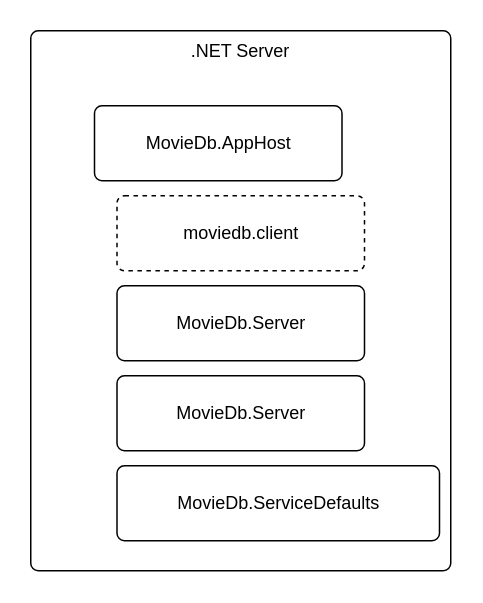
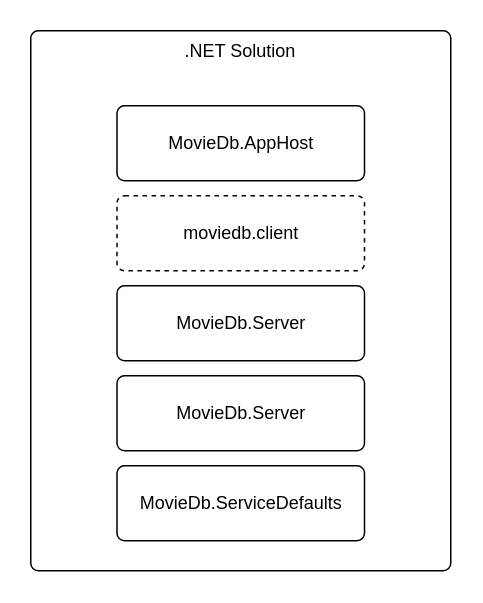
- <mxCell id="2" value=".NET Server" style="rounded=1;whiteSpace=wrap;html=1;arcSize=10;absoluteArcSize=1;verticalAlign=top;" vertex="1" parent="1"><mxGeometry x="20" y="20" width="280" height="360" as="geometry" /></mxCell>
+ <mxCell id="2" value=".NET Solution" style="rounded=1;whiteSpace=wrap;html=1;arcSize=10;absoluteArcSize=1;verticalAlign=top;" vertex="1" parent="1"><mxGeometry x="20" y="20" width="280" height="360" as="geometry" /></mxCell>
- <mxCell id="3" value="MovieDb.AppHost" style="rounded=1;whiteSpace=wrap;html=1;arcSize=10;absoluteArcSize=1;verticalAlign=middle;" vertex="1" parent="1"><mxGeometry x="62.5" y="70" width="165" height="50" as="geometry" /></mxCell>
+ <mxCell id="3" value="MovieDb.AppHost" style="rounded=1;whiteSpace=wrap;html=1;arcSize=10;absoluteArcSize=1;verticalAlign=middle;" vertex="1" parent="1"><mxGeometry x="77.5" y="70" width="165" height="50" as="geometry" /></mxCell>
- <mxCell id="7" value="MovieDb.ServiceDefaults" style="rounded=1;whiteSpace=wrap;html=1;arcSize=10;absoluteArcSize=1;verticalAlign=middle;" vertex="1" parent="1"><mxGeometry x="77.5" y="310" width="215" height="50" as="geometry" /></mxCell>
+ <mxCell id="7" value="MovieDb.ServiceDefaults" style="rounded=1;whiteSpace=wrap;html=1;arcSize=10;absoluteArcSize=1;verticalAlign=middle;" vertex="1" parent="1"><mxGeometry x="77.5" y="310" width="165" height="50" as="geometry" /></mxCell>
